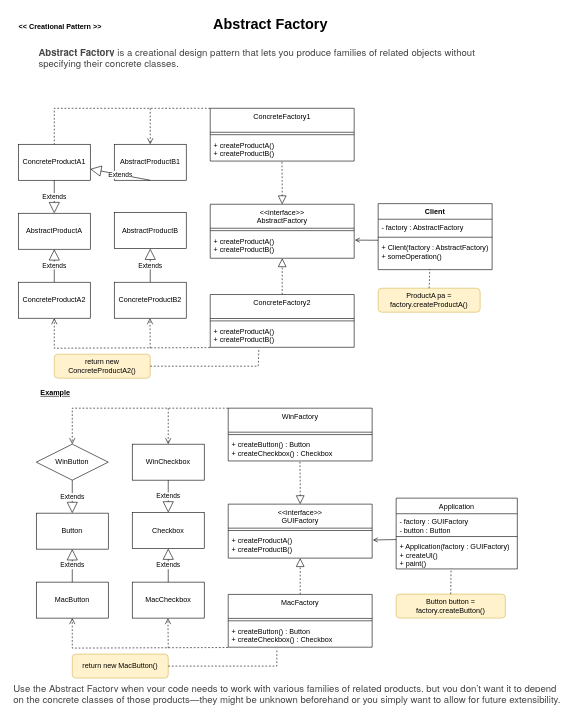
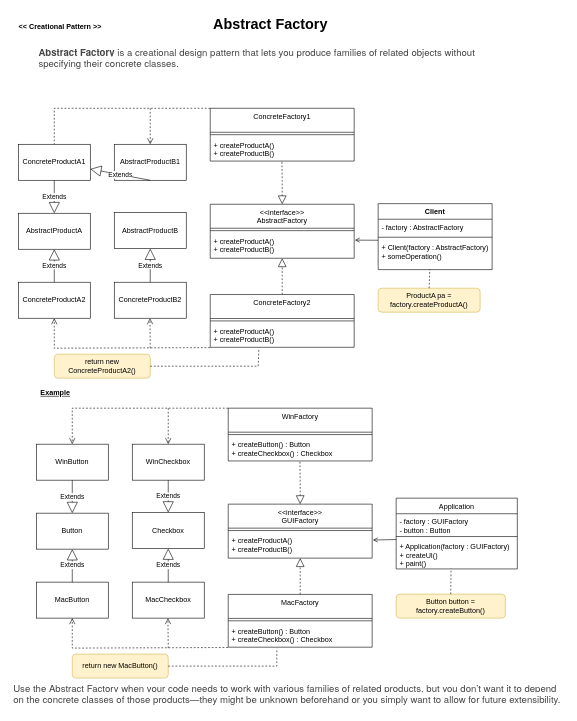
- <mxCell id="53" value="WinButton" style="rhombus;whiteSpace=wrap;html=1;" parent="1" vertex="1"><mxGeometry x="60" y="740" width="120" height="60" as="geometry" /></mxCell>
+ <mxCell id="53" value="WinButton" style="rounded=0;whiteSpace=wrap;html=1;" parent="1" vertex="1"><mxGeometry x="60" y="740" width="120" height="60" as="geometry" /></mxCell>
